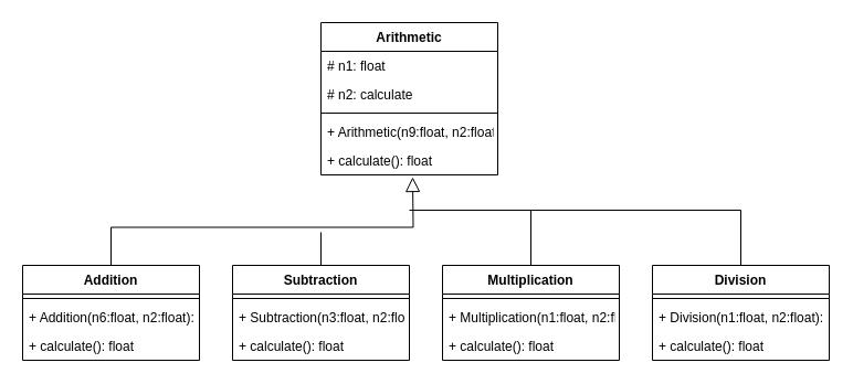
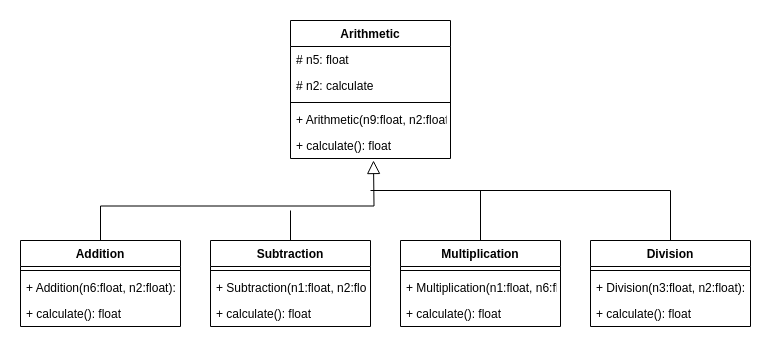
- <mxCell id="3" value="# n1: float" style="text;strokeColor=none;fillColor=none;align=left;verticalAlign=top;spacingLeft=4;spacingRight=4;overflow=hidden;rotatable=0;points=[[0,0.5],[1,0.5]];portConstraint=eastwest;" parent="2" vertex="1"><mxGeometry y="26" width="160" height="26" as="geometry" /></mxCell>
+ <mxCell id="3" value="# n5: float" style="text;strokeColor=none;fillColor=none;align=left;verticalAlign=top;spacingLeft=4;spacingRight=4;overflow=hidden;rotatable=0;points=[[0,0.5],[1,0.5]];portConstraint=eastwest;" parent="2" vertex="1"><mxGeometry y="26" width="160" height="26" as="geometry" /></mxCell>
- <mxCell id="16" value="+ Subtraction(n3:float, n2:float): " style="text;strokeColor=none;fillColor=none;align=left;verticalAlign=top;spacingLeft=4;spacingRight=4;overflow=hidden;rotatable=0;points=[[0,0.5],[1,0.5]];portConstraint=eastwest;" vertex="1" parent="14"><mxGeometry y="34" width="160" height="26" as="geometry" /></mxCell>
+ <mxCell id="16" value="+ Subtraction(n1:float, n2:float): " style="text;strokeColor=none;fillColor=none;align=left;verticalAlign=top;spacingLeft=4;spacingRight=4;overflow=hidden;rotatable=0;points=[[0,0.5],[1,0.5]];portConstraint=eastwest;" vertex="1" parent="14"><mxGeometry y="34" width="160" height="26" as="geometry" /></mxCell>
- <mxCell id="21" value="+ Multiplication(n1:float, n2:float): " style="text;strokeColor=none;fillColor=none;align=left;verticalAlign=top;spacingLeft=4;spacingRight=4;overflow=hidden;rotatable=0;points=[[0,0.5],[1,0.5]];portConstraint=eastwest;" vertex="1" parent="19"><mxGeometry y="34" width="160" height="26" as="geometry" /></mxCell>
+ <mxCell id="21" value="+ Multiplication(n1:float, n6:float): " style="text;strokeColor=none;fillColor=none;align=left;verticalAlign=top;spacingLeft=4;spacingRight=4;overflow=hidden;rotatable=0;points=[[0,0.5],[1,0.5]];portConstraint=eastwest;" vertex="1" parent="19"><mxGeometry y="34" width="160" height="26" as="geometry" /></mxCell>
- <mxCell id="26" value="+ Division(n1:float, n2:float): " style="text;strokeColor=none;fillColor=none;align=left;verticalAlign=top;spacingLeft=4;spacingRight=4;overflow=hidden;rotatable=0;points=[[0,0.5],[1,0.5]];portConstraint=eastwest;" vertex="1" parent="24"><mxGeometry y="34" width="160" height="26" as="geometry" /></mxCell>
+ <mxCell id="26" value="+ Division(n3:float, n2:float): " style="text;strokeColor=none;fillColor=none;align=left;verticalAlign=top;spacingLeft=4;spacingRight=4;overflow=hidden;rotatable=0;points=[[0,0.5],[1,0.5]];portConstraint=eastwest;" vertex="1" parent="24"><mxGeometry y="34" width="160" height="26" as="geometry" /></mxCell>
